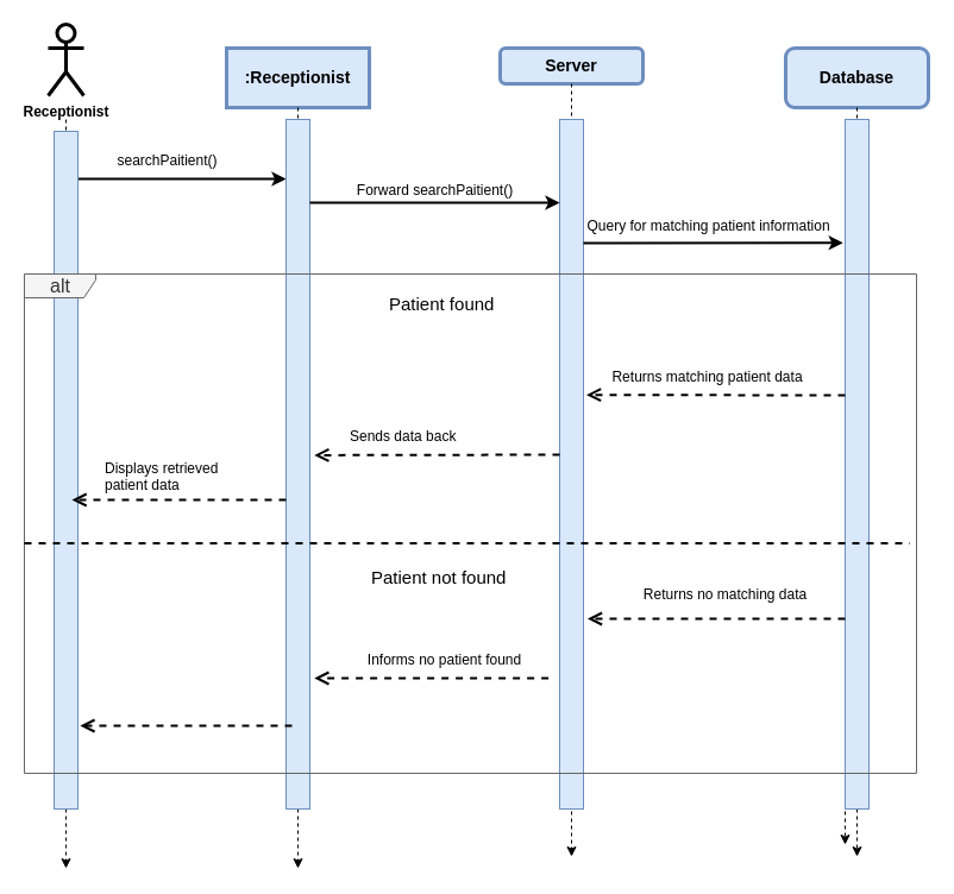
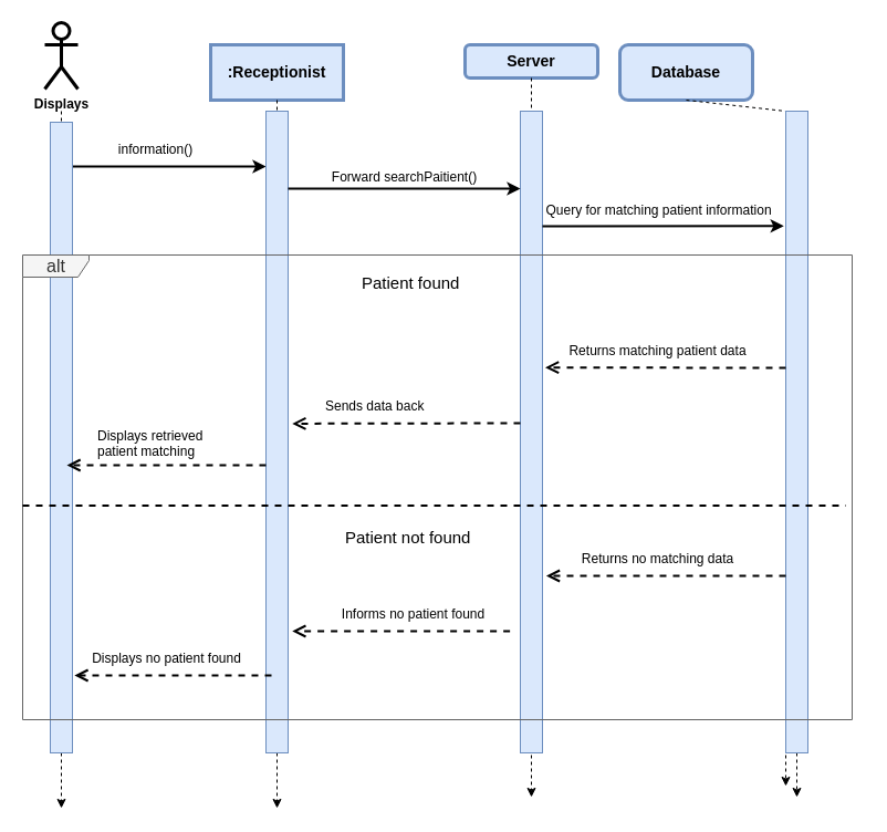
- <mxCell id="16" value="&lt;span style=&quot;font-size: 14px;&quot;&gt;&lt;b&gt;Database&lt;/b&gt;&lt;/span&gt;" style="rounded=1;whiteSpace=wrap;html=1;strokeWidth=3;fillColor=#dae8fc;strokeColor=#6c8ebf;" parent="1" vertex="1"><mxGeometry x="660" y="40" width="120" height="50" as="geometry" /></mxCell>
+ <mxCell id="16" value="&lt;span style=&quot;font-size: 14px;&quot;&gt;&lt;b&gt;Database&lt;/b&gt;&lt;/span&gt;" style="rounded=1;whiteSpace=wrap;html=1;strokeWidth=3;fillColor=#dae8fc;strokeColor=#6c8ebf;" parent="1" vertex="1"><mxGeometry x="560" y="40" width="120" height="50" as="geometry" /></mxCell>
- <mxCell id="3" value="&lt;b&gt;Receptionist&lt;br&gt;&lt;/b&gt;" style="shape=umlActor;verticalLabelPosition=bottom;verticalAlign=top;html=1;outlineConnect=0;strokeWidth=3;rounded=1;" parent="1" vertex="1"><mxGeometry x="40" y="20" width="30" height="60" as="geometry" /></mxCell>
+ <mxCell id="3" value="&lt;b&gt;Displays&lt;br&gt;&lt;/b&gt;" style="shape=umlActor;verticalLabelPosition=bottom;verticalAlign=top;html=1;outlineConnect=0;strokeWidth=3;rounded=1;" parent="1" vertex="1"><mxGeometry x="40" y="20" width="30" height="60" as="geometry" /></mxCell>
- <mxCell id="6" value="searchPaitient()" style="text;html=1;align=center;verticalAlign=middle;resizable=0;points=[];autosize=1;strokeColor=none;fillColor=none;" parent="1" vertex="1"><mxGeometry x="85" y="120" width="110" height="30" as="geometry" /></mxCell>
+ <mxCell id="6" value="information()" style="text;html=1;align=center;verticalAlign=middle;resizable=0;points=[];autosize=1;strokeColor=none;fillColor=none;" parent="1" vertex="1"><mxGeometry x="85" y="120" width="110" height="30" as="geometry" /></mxCell>
- <mxCell id="33" value="Displays retrieved&lt;br&gt;patient data" style="text;whiteSpace=wrap;html=1;" parent="24" vertex="1"><mxGeometry x="65.623" y="150.0" width="233.766" height="60.0" as="geometry" /></mxCell>
+ <mxCell id="33" value="Displays retrieved&lt;br&gt;patient matching" style="text;whiteSpace=wrap;html=1;" parent="24" vertex="1"><mxGeometry x="65.623" y="150.0" width="233.766" height="60.0" as="geometry" /></mxCell>
- <mxCell id="35" value="Returns no matching data" style="text;html=1;align=center;verticalAlign=middle;resizable=0;points=[];autosize=1;strokeColor=none;fillColor=none;" parent="24" vertex="1"><mxGeometry x="508.748" y="255.004" width="160" height="30" as="geometry" /></mxCell>
+ <mxCell id="35" value="Returns no matching data" style="text;html=1;align=center;verticalAlign=middle;resizable=0;points=[];autosize=1;strokeColor=none;fillColor=none;" parent="24" vertex="1"><mxGeometry x="493.748" y="260.004" width="160" height="30" as="geometry" /></mxCell>
+ <mxCell id="39" value="Displays no patient found" style="text;html=1;align=center;verticalAlign=middle;resizable=0;points=[];autosize=1;strokeColor=none;fillColor=none;" parent="24" vertex="1"><mxGeometry x="49.996" y="350.004" width="160" height="30" as="geometry" /></mxCell>
